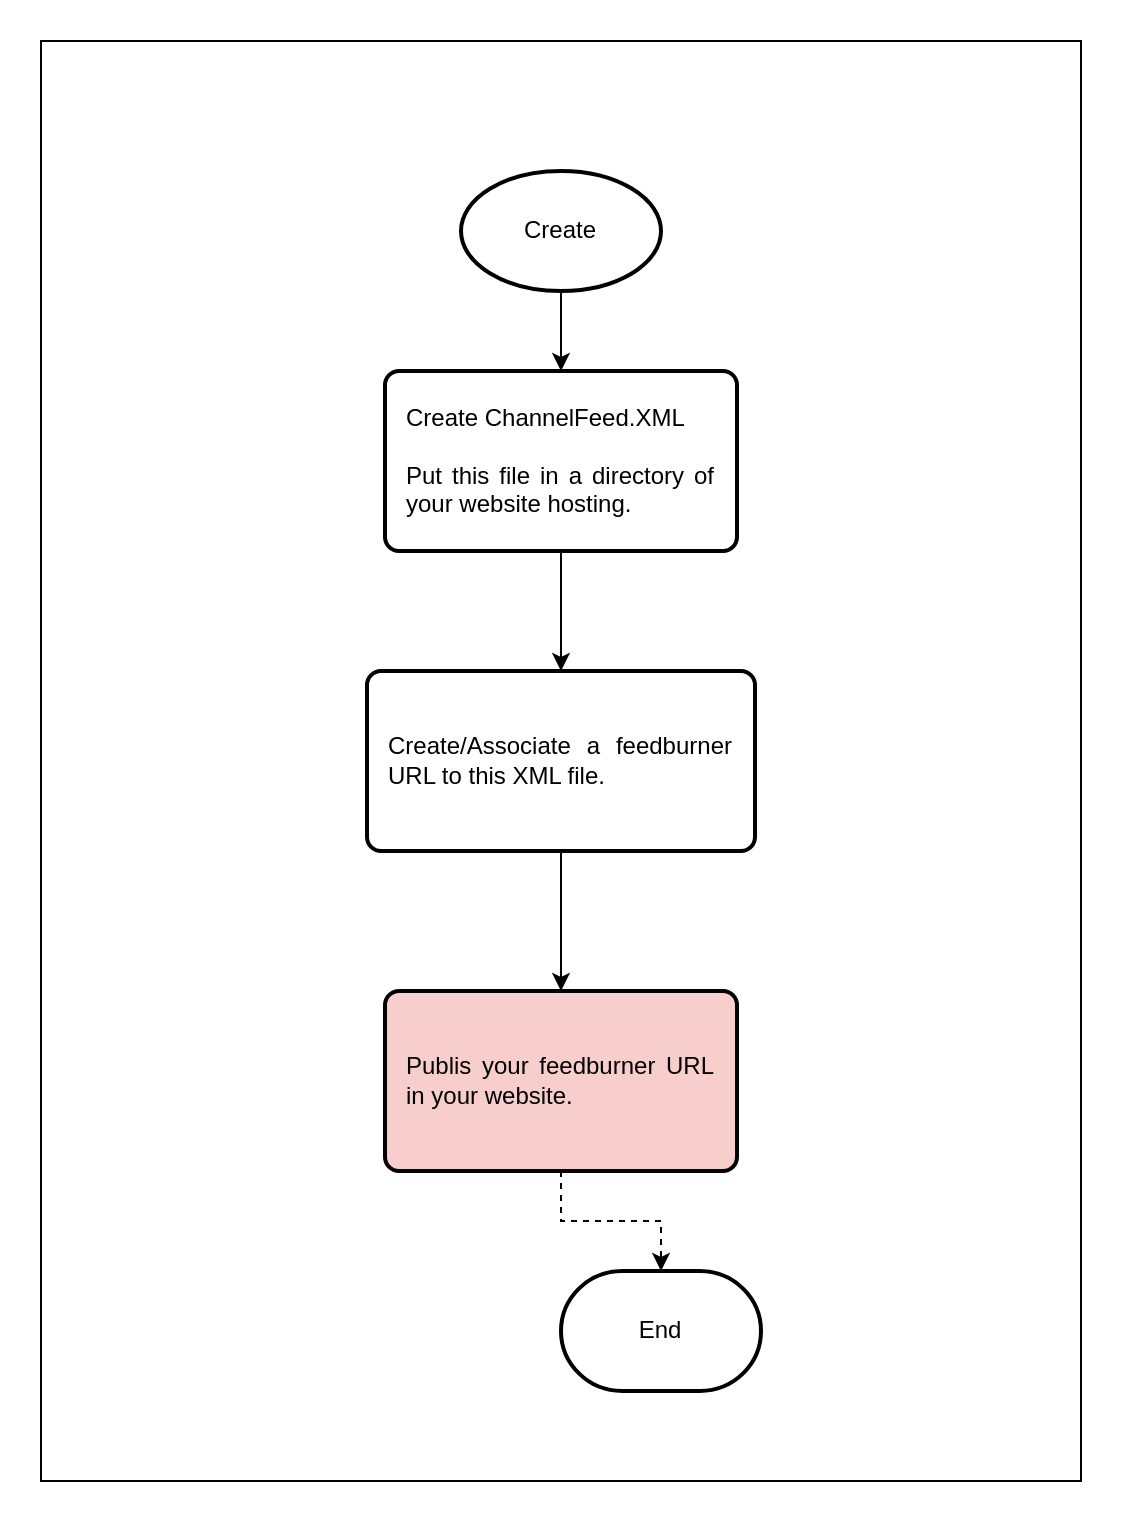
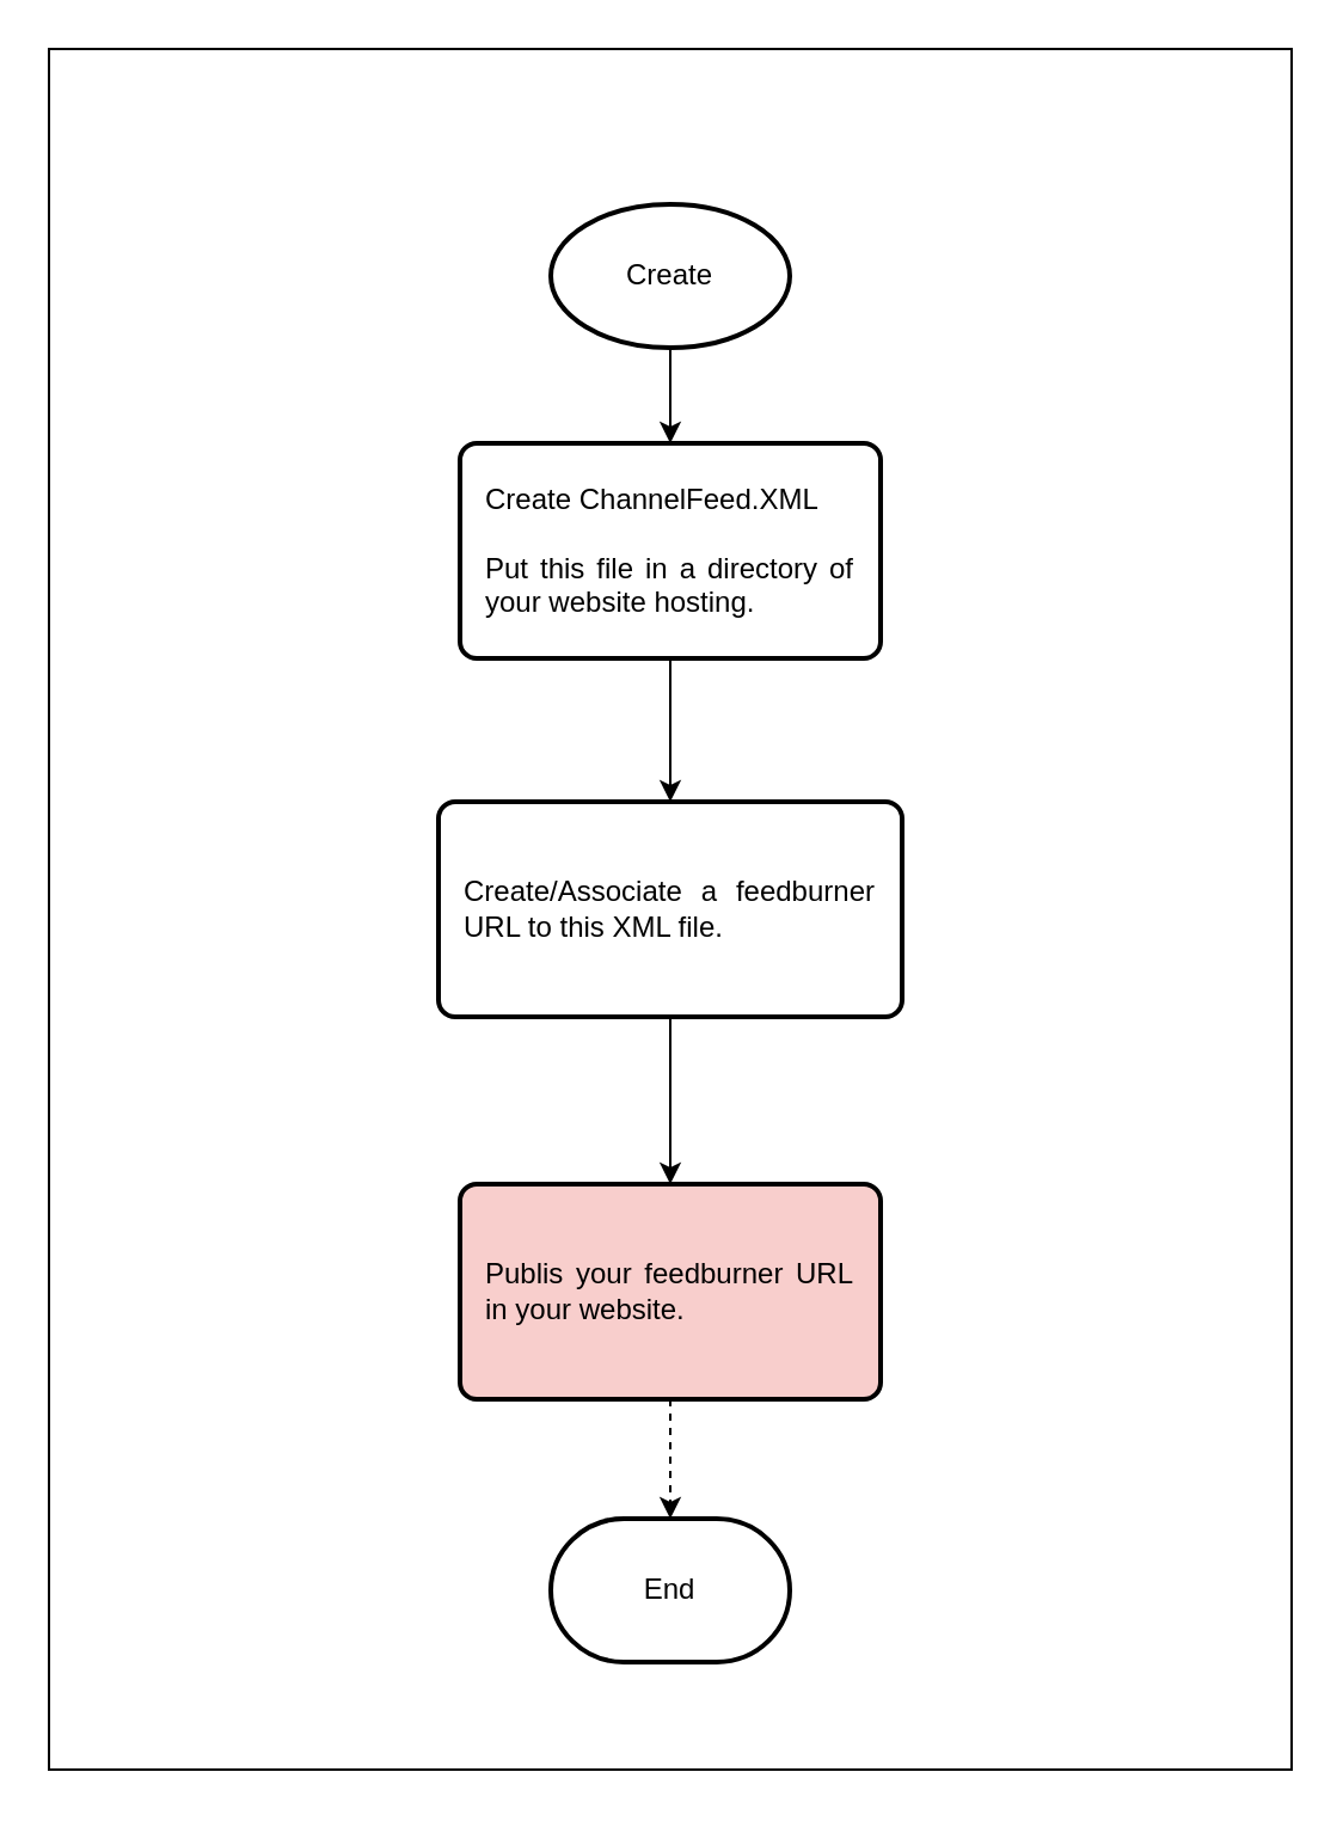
- <mxCell id="13" value="End" style="strokeWidth=2;html=1;shape=mxgraph.flowchart.terminator;whiteSpace=wrap;" vertex="1" parent="1"><mxGeometry x="280" y="635" width="100" height="60" as="geometry" /></mxCell>
+ <mxCell id="13" value="End" style="strokeWidth=2;html=1;shape=mxgraph.flowchart.terminator;whiteSpace=wrap;" vertex="1" parent="1"><mxGeometry x="230" y="635" width="100" height="60" as="geometry" /></mxCell>
